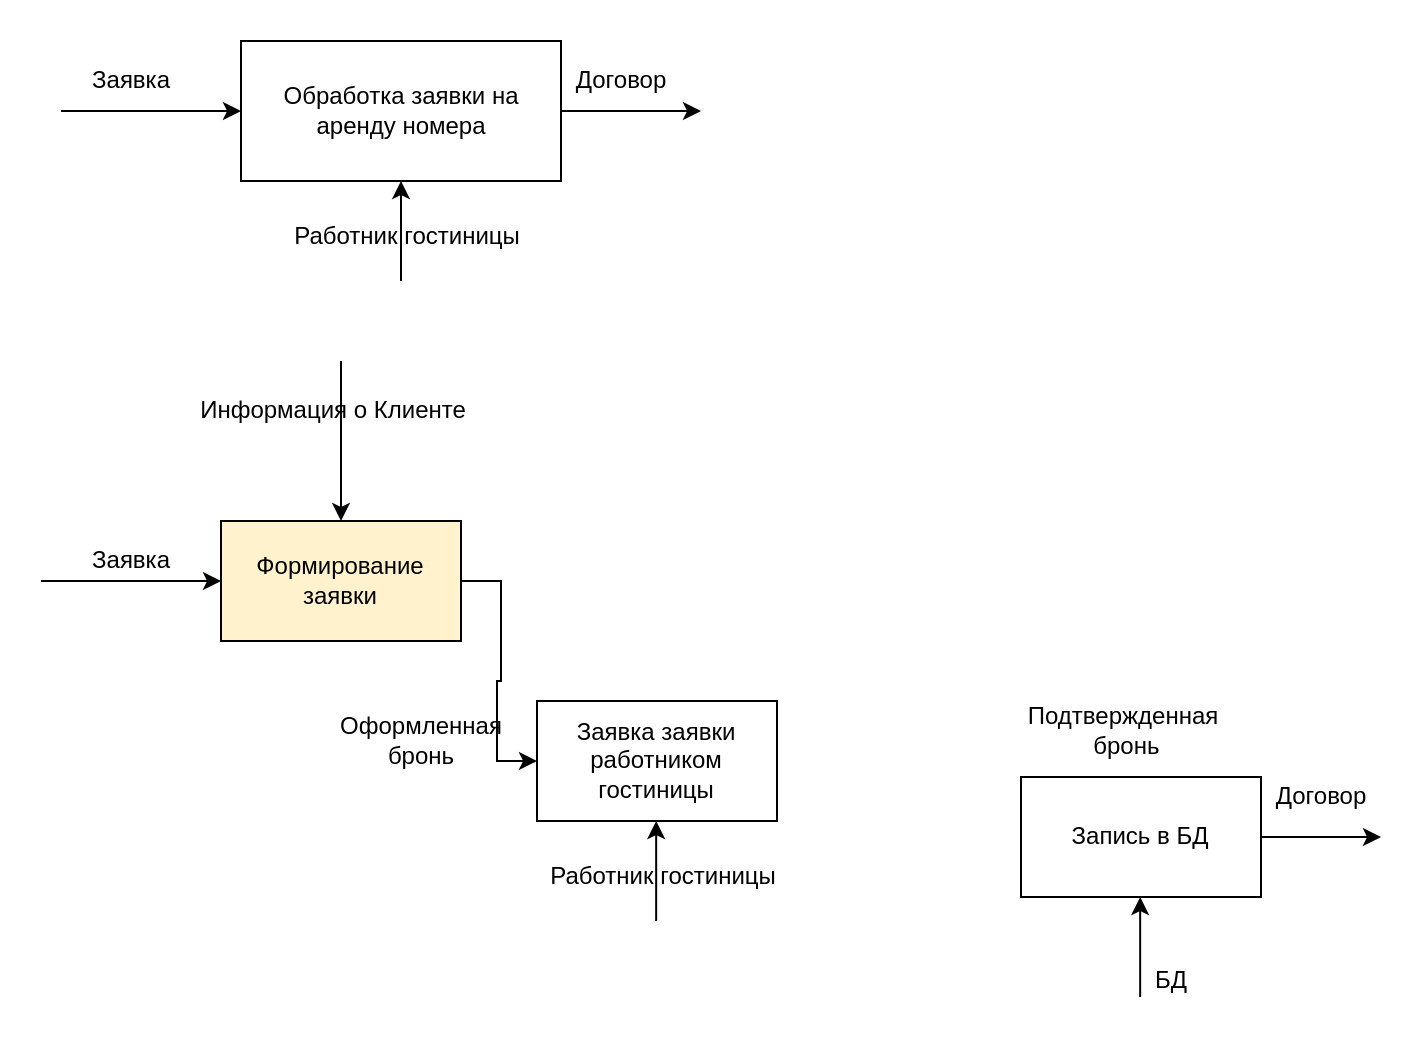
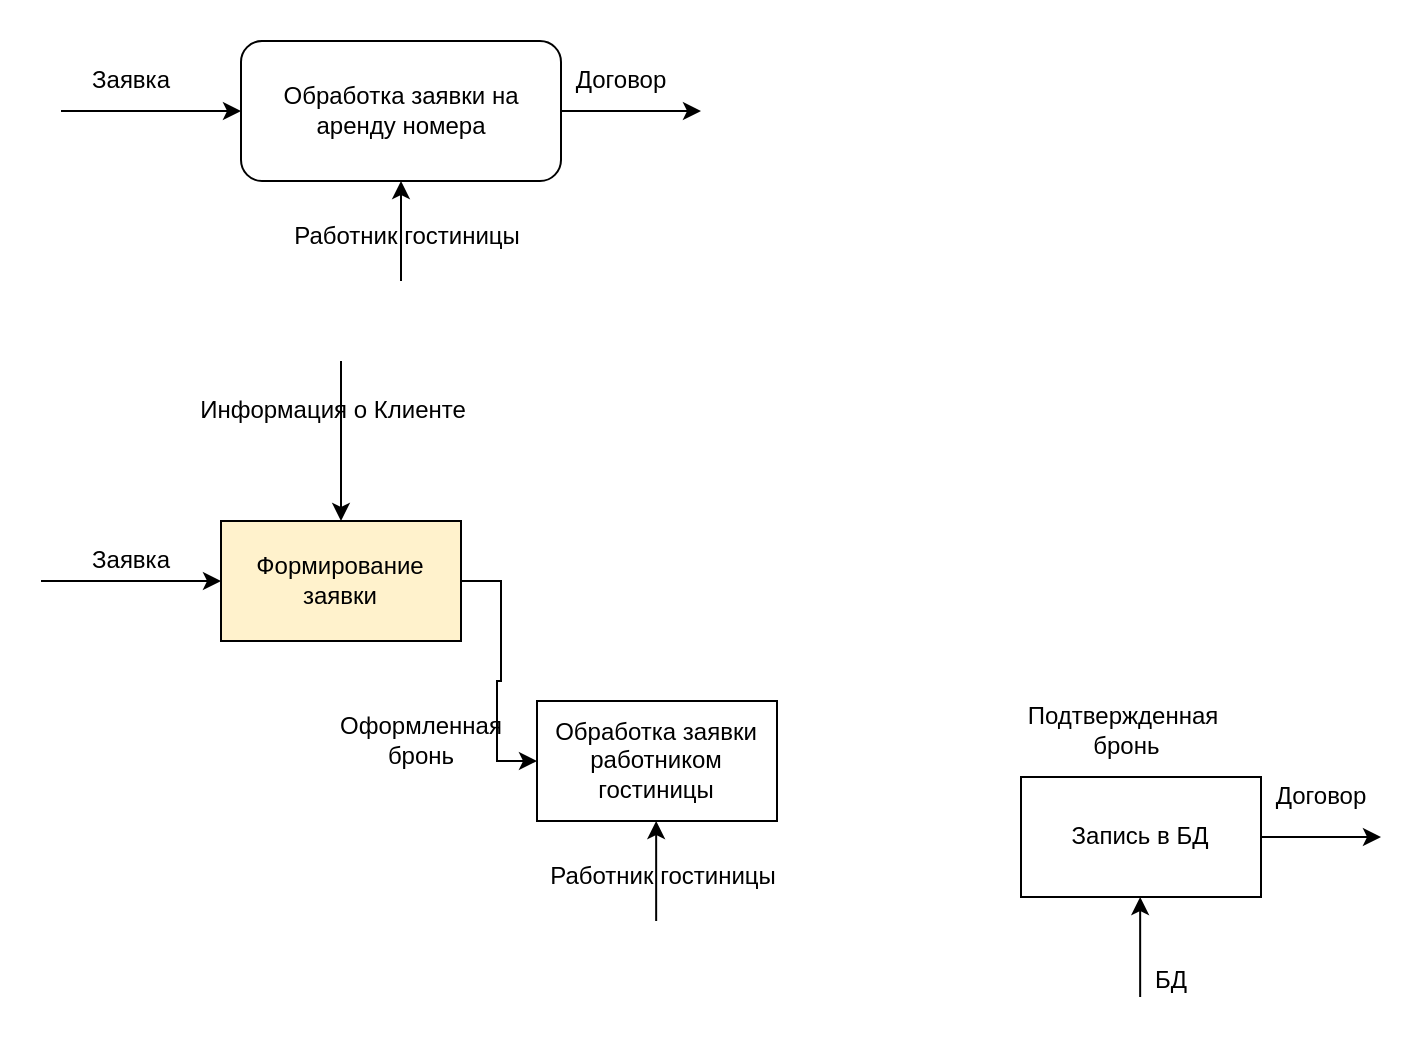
- <mxCell id="3" value="Обработка заявки на &lt;br&gt;аренду номера" style="html=1;strokeColor=#000000;" vertex="1" parent="1"><mxGeometry x="120" y="20" width="160" height="70" as="geometry" /></mxCell>
+ <mxCell id="3" value="Обработка заявки на &lt;br&gt;аренду номера" style="html=1;strokeColor=#000000;rounded=1;" vertex="1" parent="1"><mxGeometry x="120" y="20" width="160" height="70" as="geometry" /></mxCell>
- <mxCell id="15" value="Заявка заявки&lt;br&gt;работником гостиницы" style="rounded=0;whiteSpace=wrap;html=1;strokeColor=#000000;" vertex="1" parent="1"><mxGeometry x="268" y="350" width="120" height="60" as="geometry" /></mxCell>
+ <mxCell id="15" value="Обработка заявки&lt;br&gt;работником гостиницы" style="rounded=0;whiteSpace=wrap;html=1;strokeColor=#000000;" vertex="1" parent="1"><mxGeometry x="268" y="350" width="120" height="60" as="geometry" /></mxCell>
